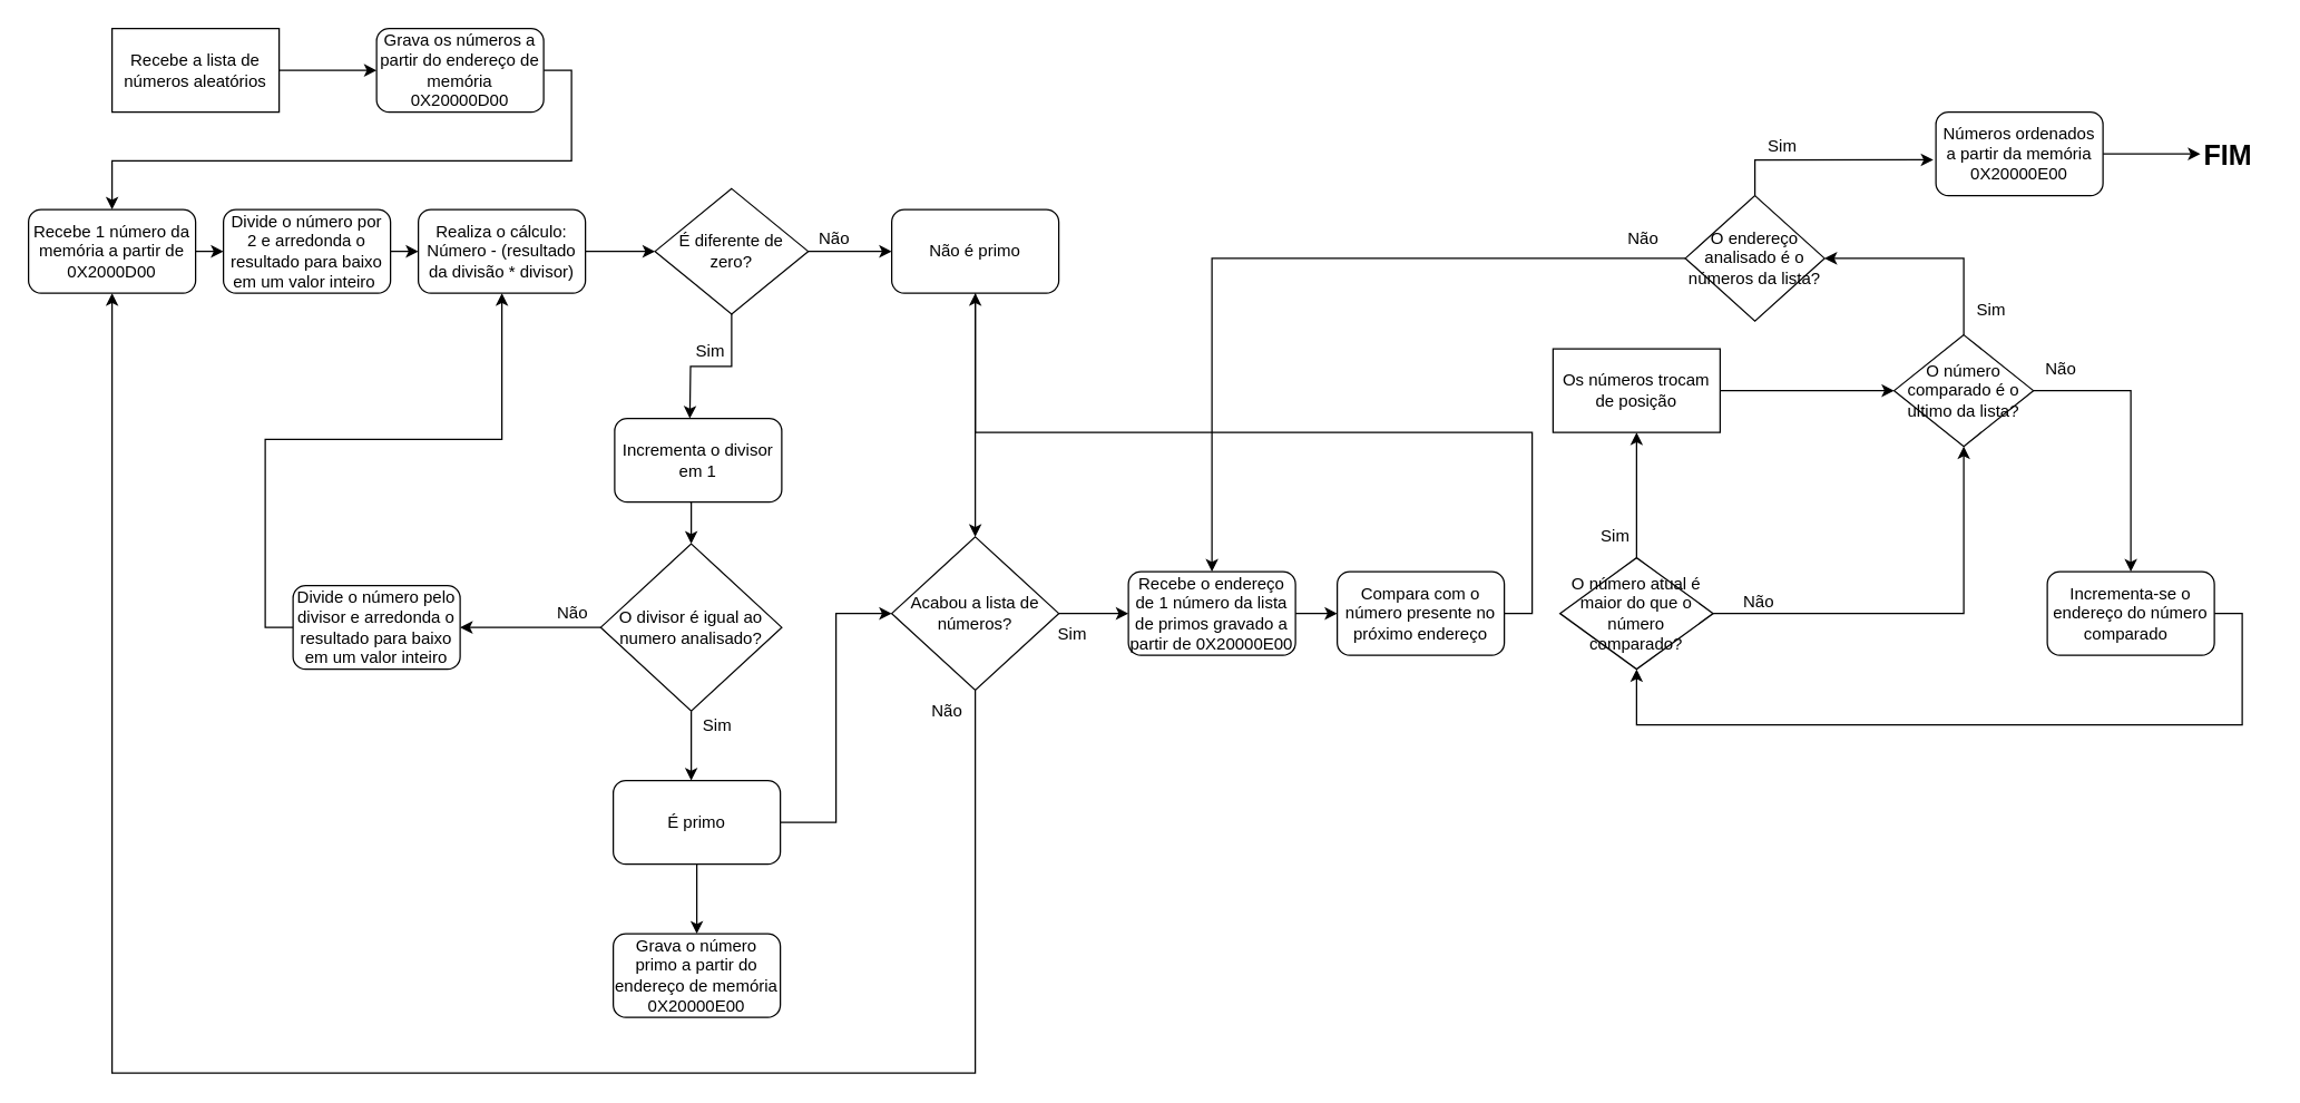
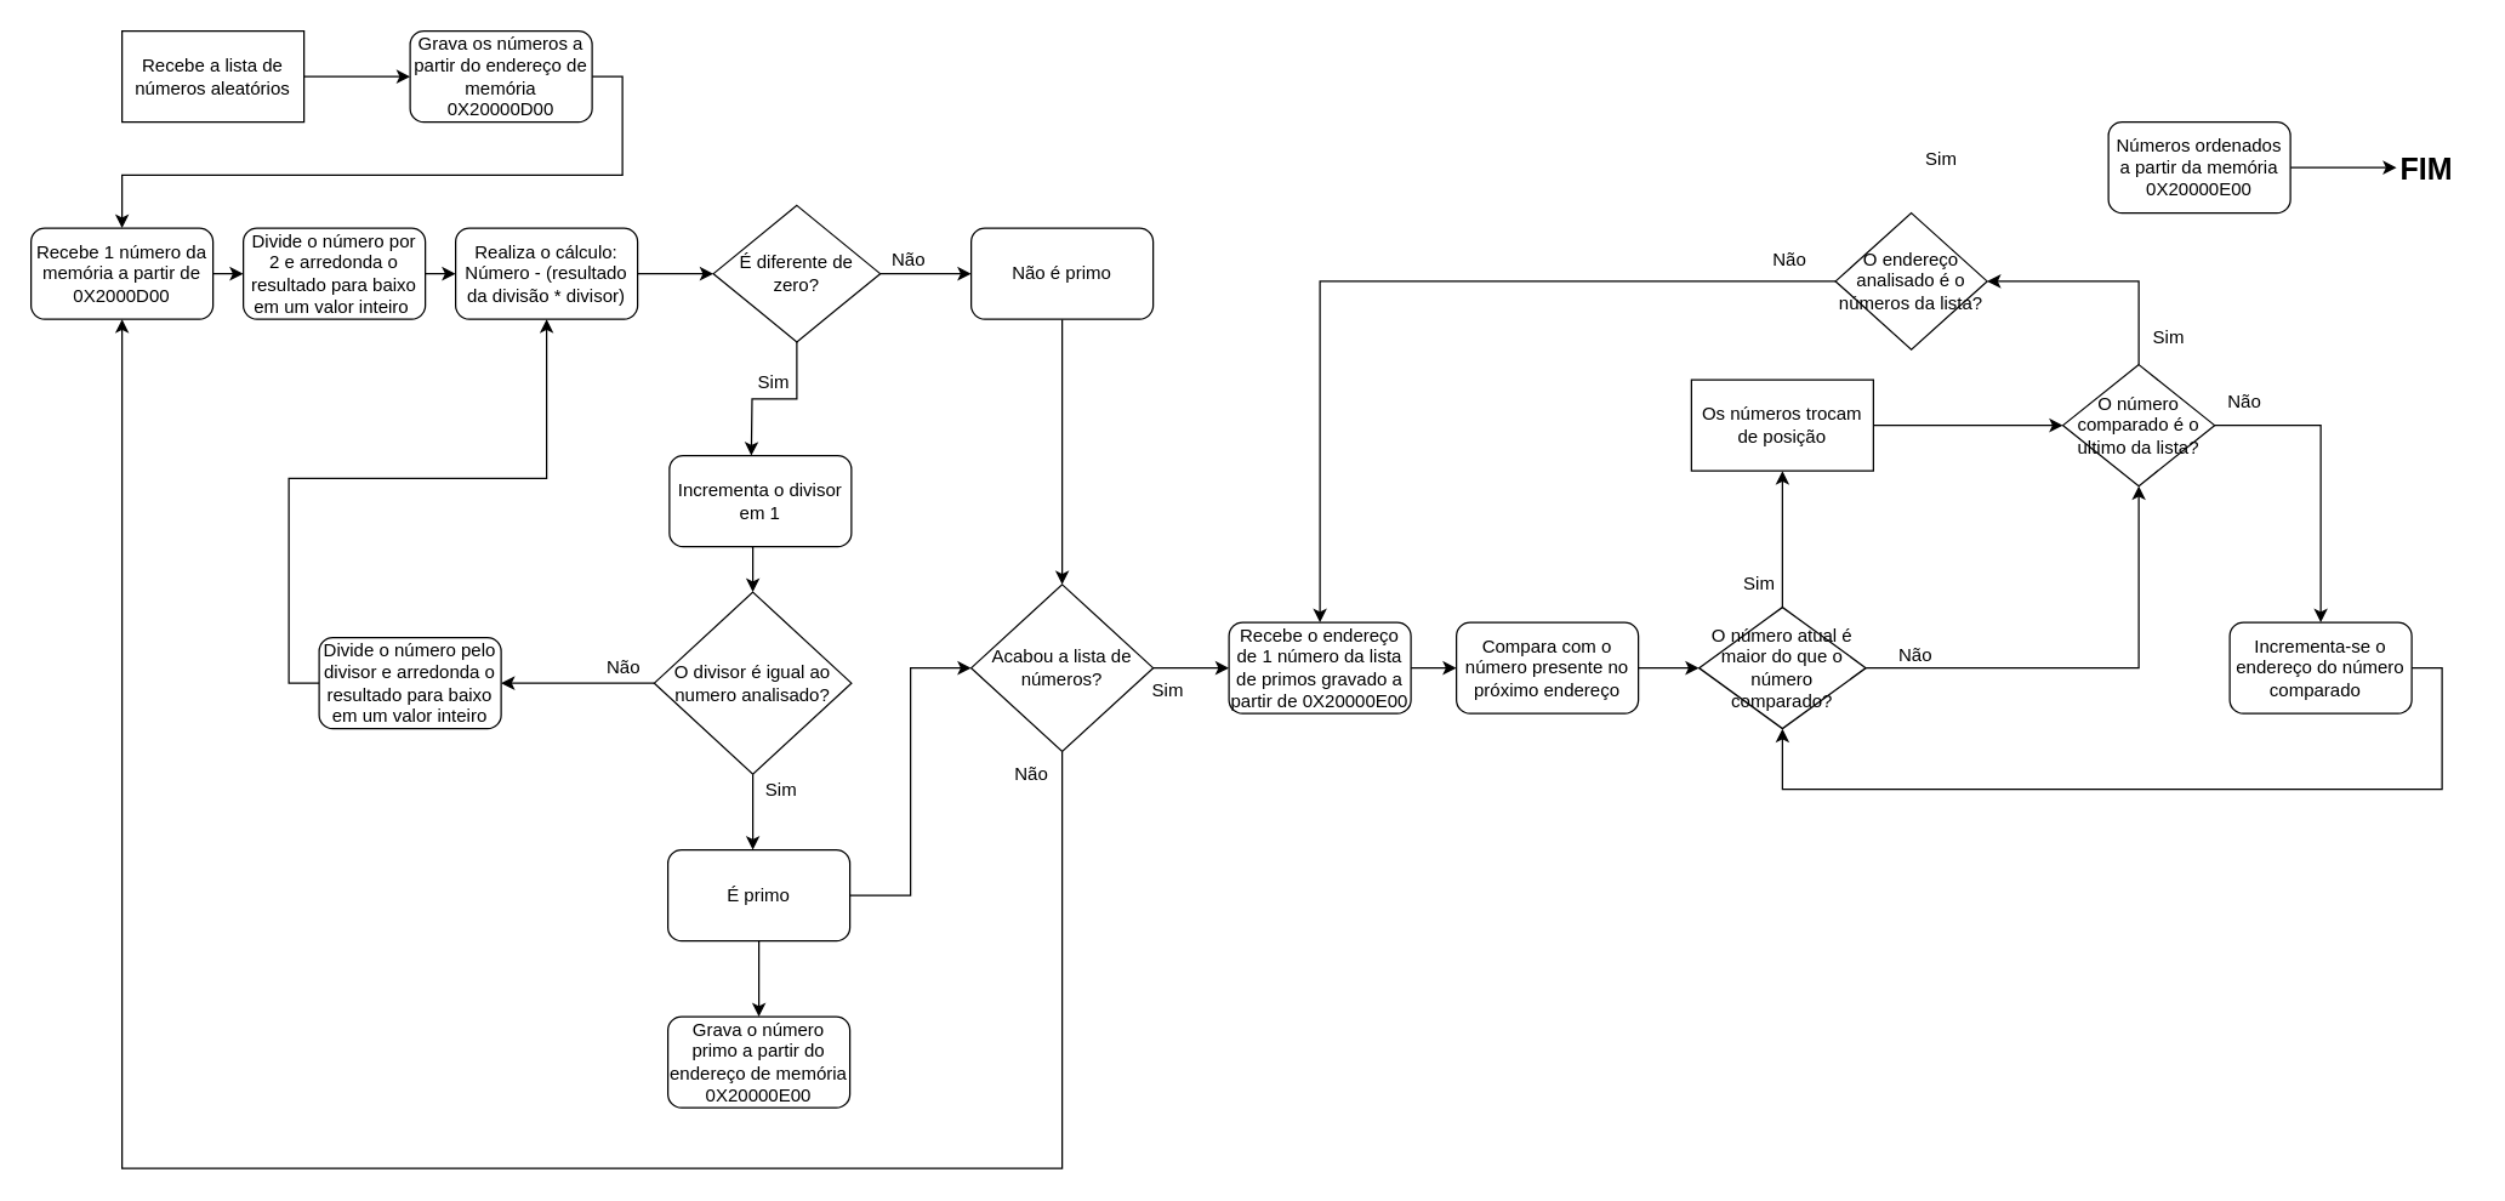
- <mxCell id="53" style="edgeStyle=orthogonalEdgeStyle;rounded=0;orthogonalLoop=1;jettySize=auto;html=1;exitX=0.5;exitY=0;exitDx=0;exitDy=0;entryX=-0.015;entryY=0.571;entryDx=0;entryDy=0;entryPerimeter=0;" parent="1" source="54" target="58" edge="1"><mxGeometry relative="1" as="geometry"><mxPoint x="1453" y="100" as="targetPoint" /></mxGeometry></mxCell>
- <mxCell id="61" style="edgeStyle=orthogonalEdgeStyle;rounded=0;orthogonalLoop=1;jettySize=auto;html=1;exitX=1;exitY=0.5;exitDx=0;exitDy=0;" edge="1" parent="1" source="62" target="30"><mxGeometry relative="1" as="geometry" /></mxCell>
+ <mxCell id="61" style="edgeStyle=orthogonalEdgeStyle;rounded=0;orthogonalLoop=1;jettySize=auto;html=1;exitX=1;exitY=0.5;exitDx=0;exitDy=0;" edge="1" parent="1" source="62" target="40"><mxGeometry relative="1" as="geometry" /></mxCell>
